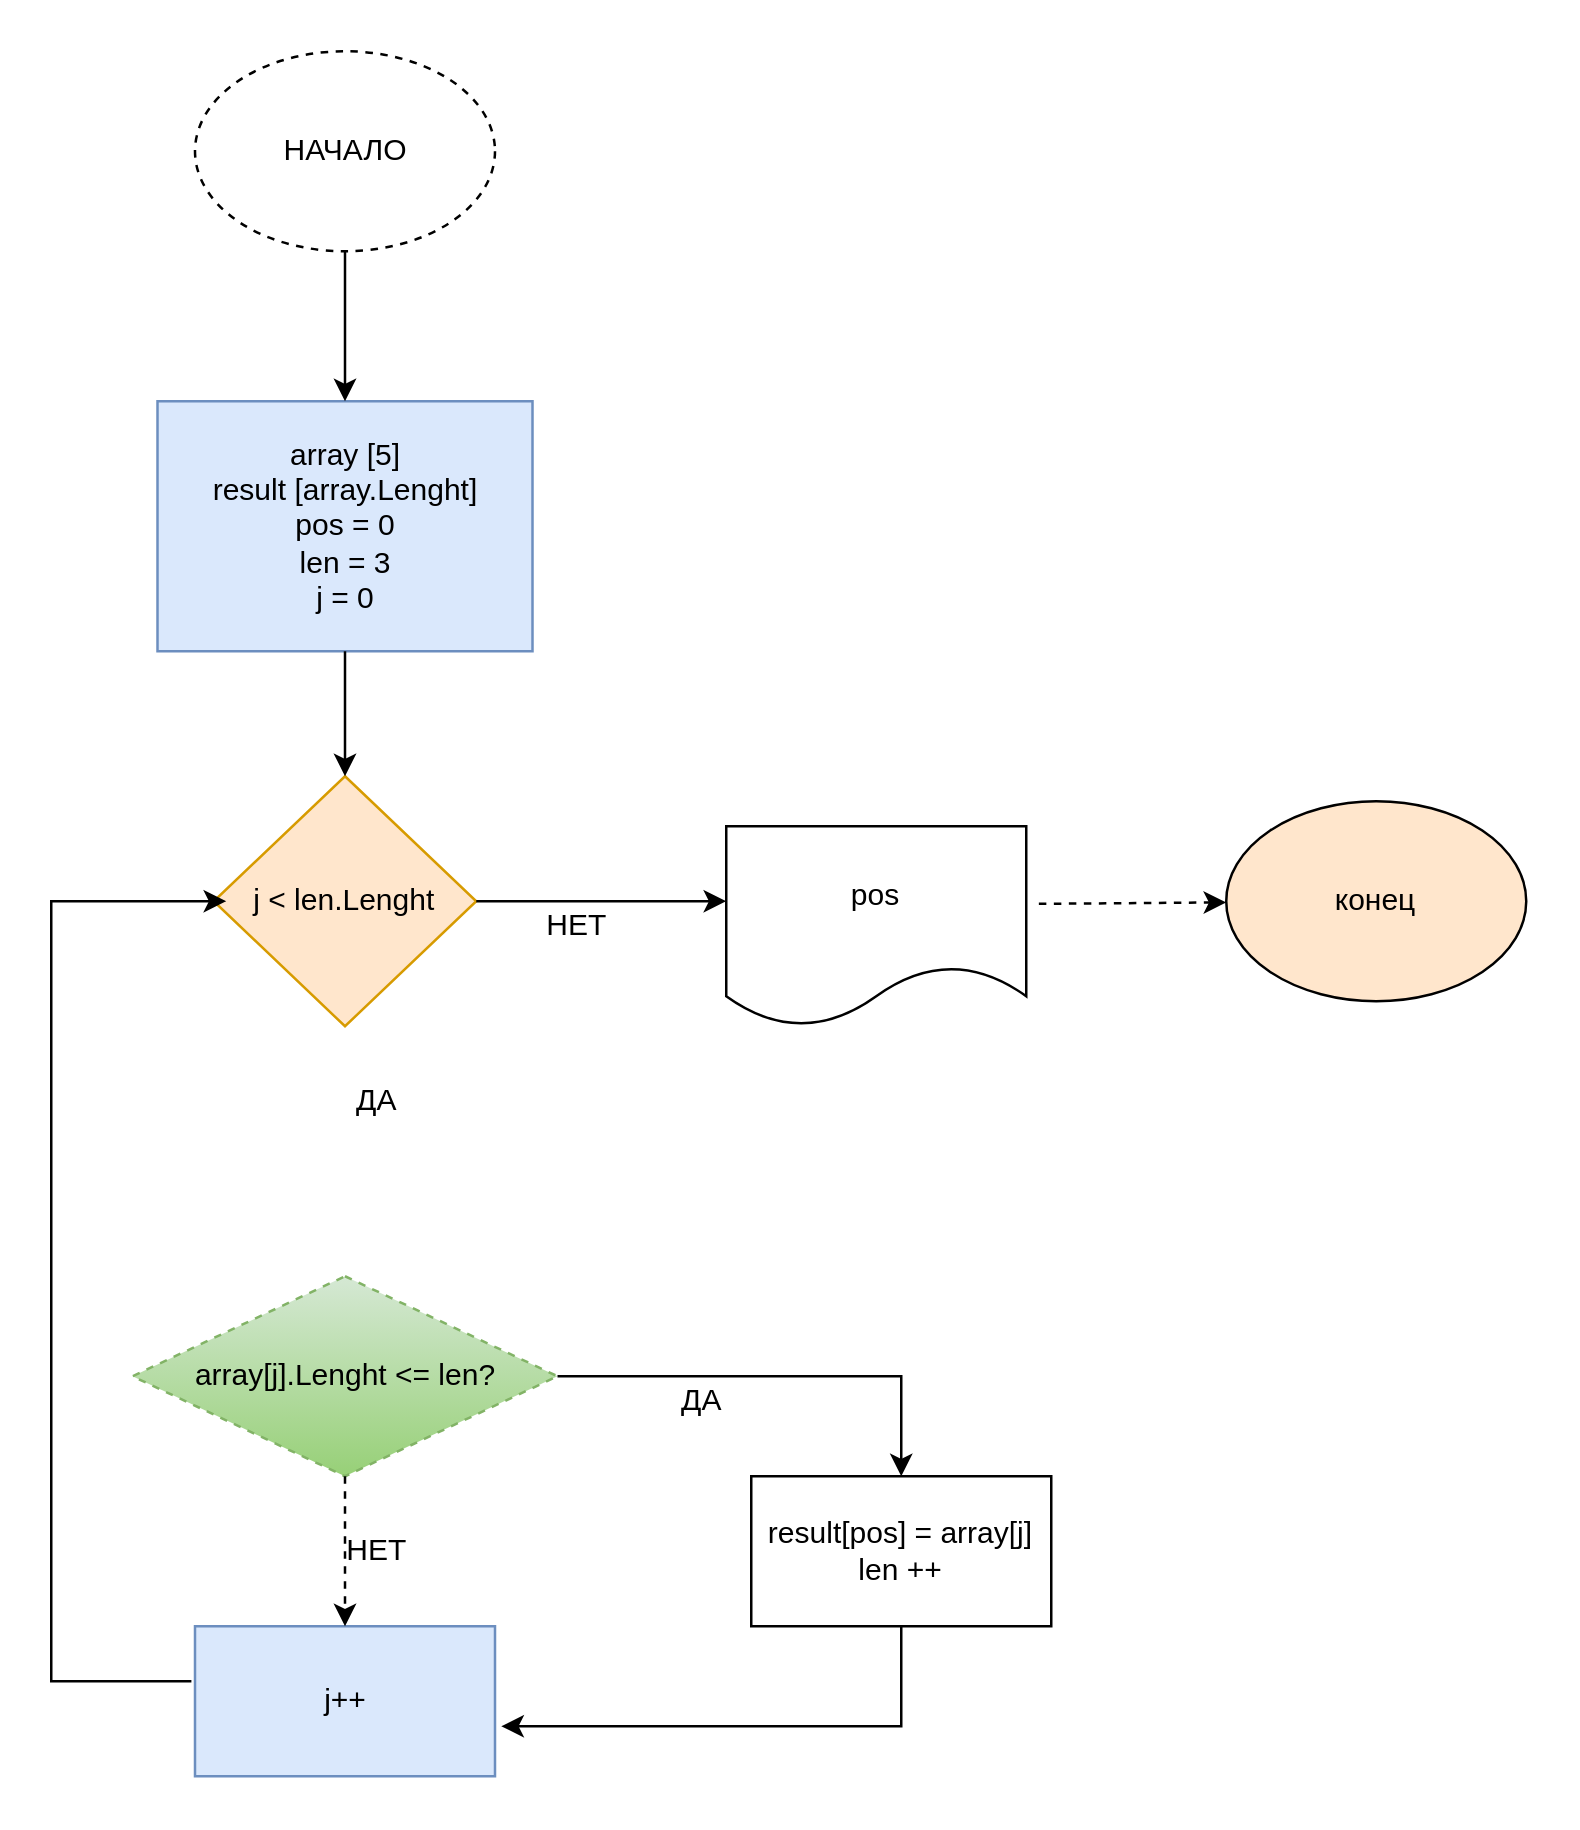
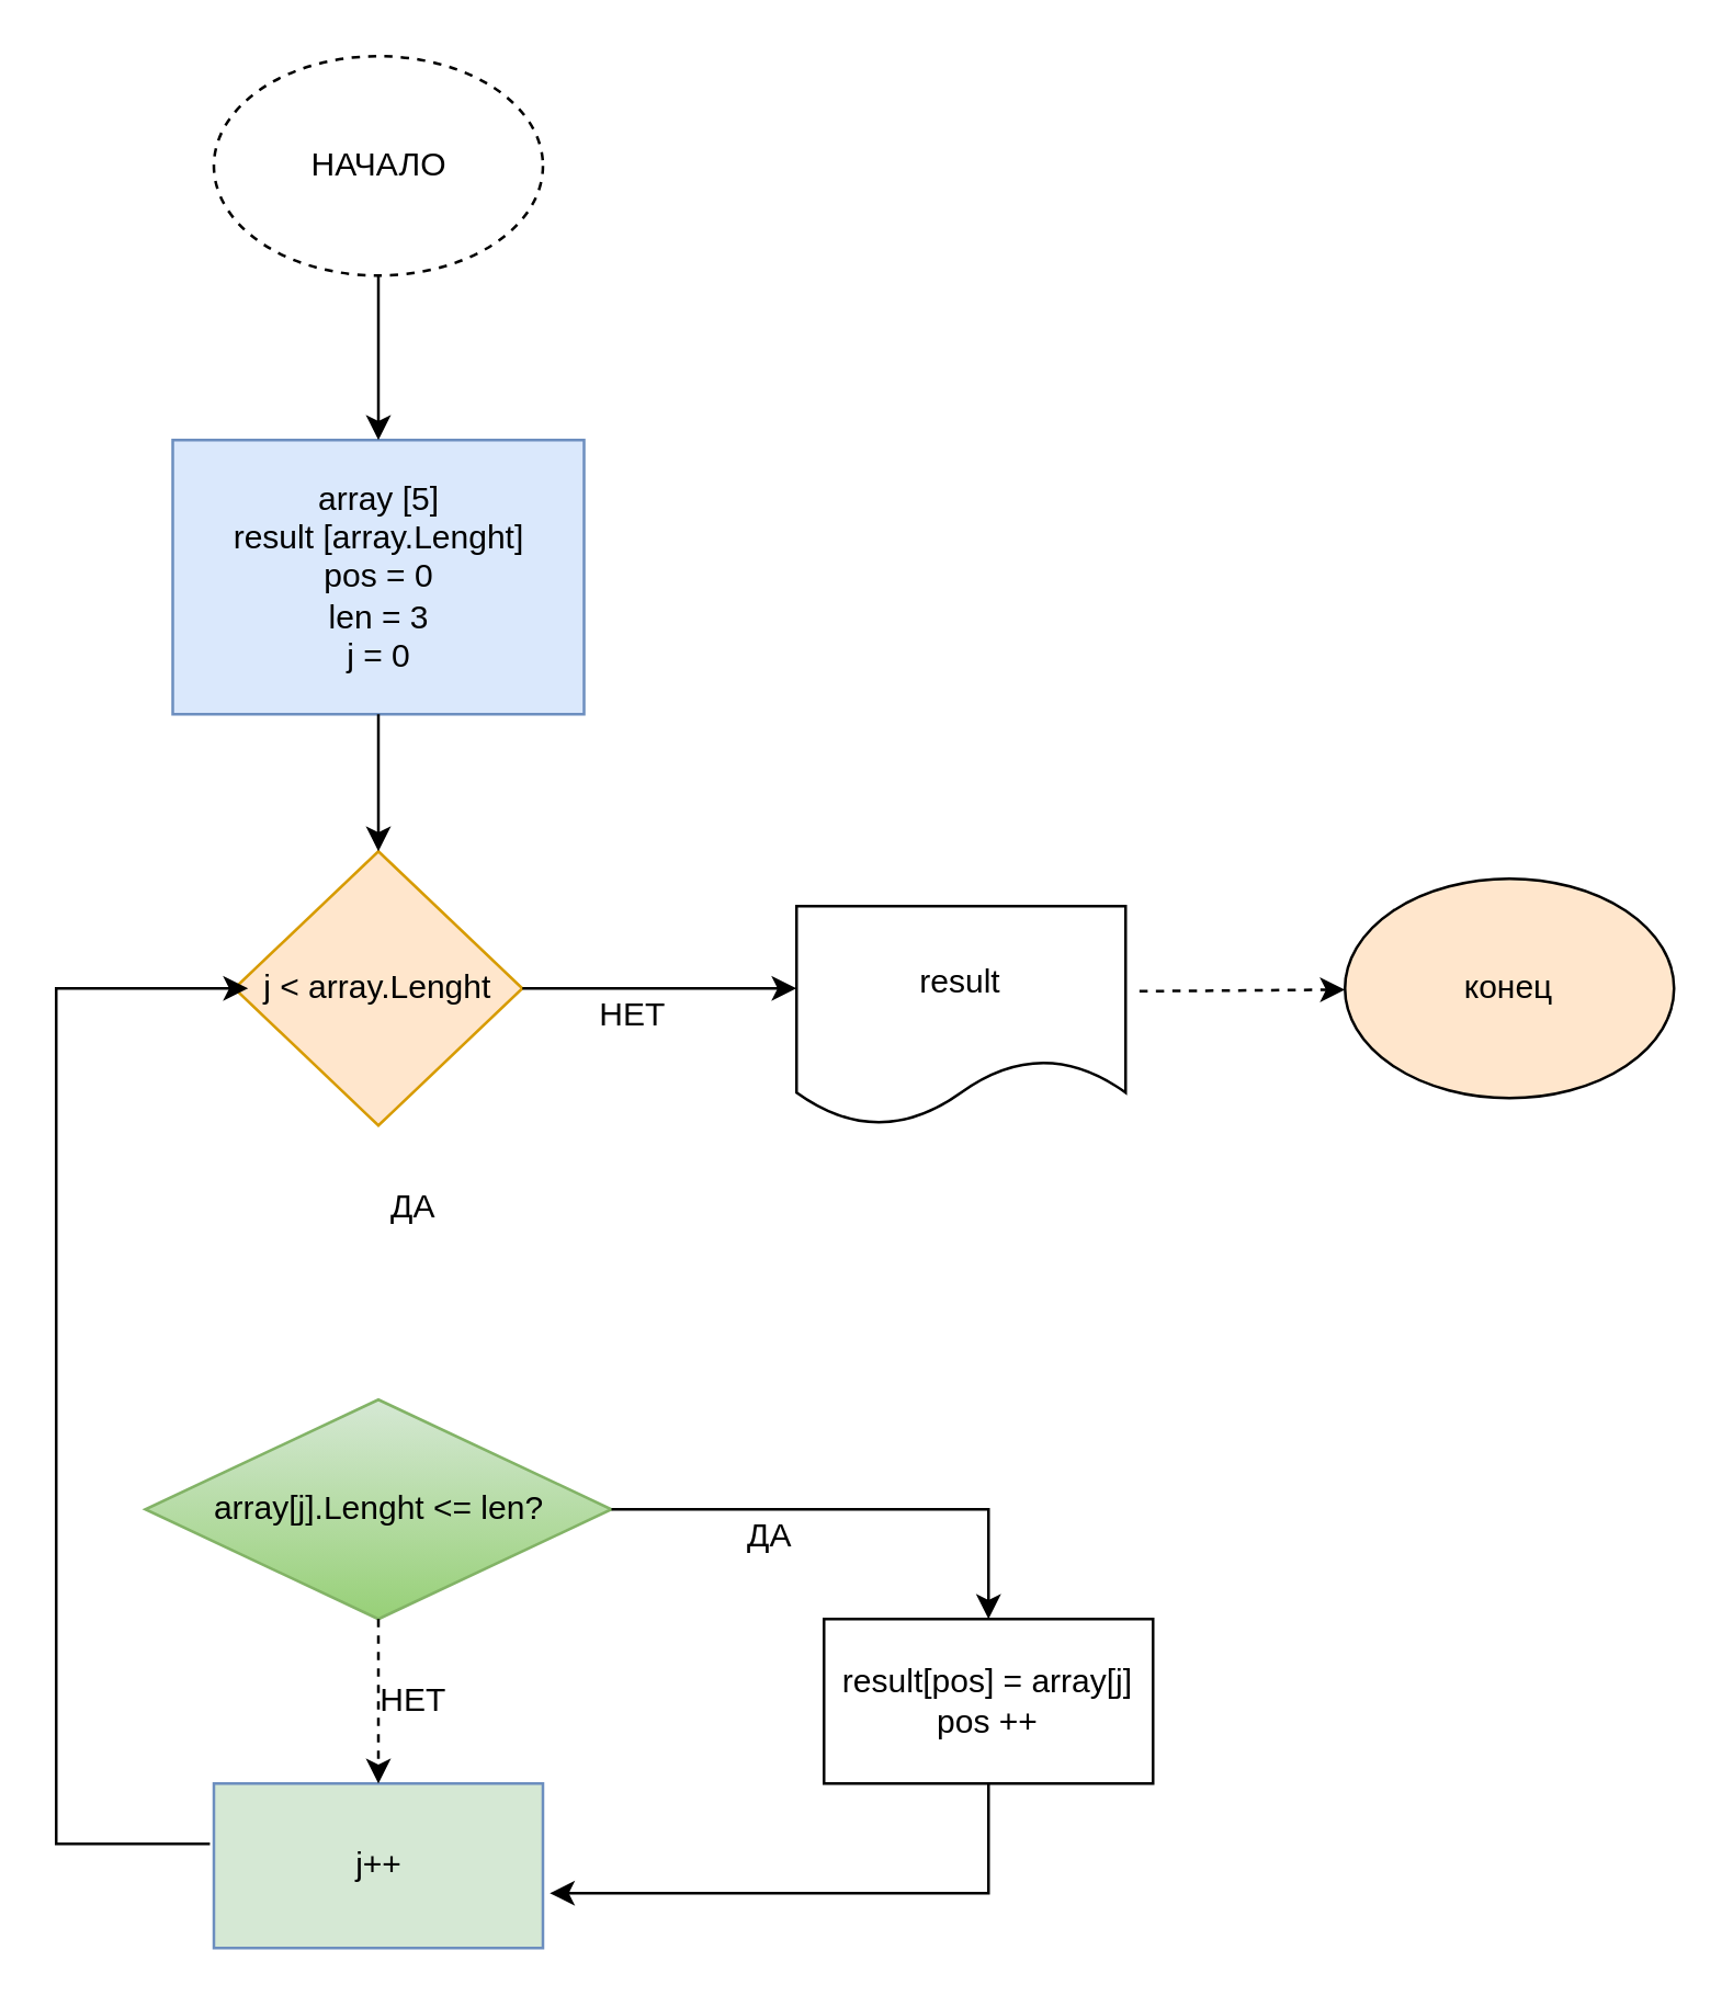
- <mxCell id="12" value="pos" style="shape=document;whiteSpace=wrap;html=1;boundedLbl=1;" vertex="1" parent="1"><mxGeometry x="290" y="330" width="120" height="80" as="geometry" /></mxCell>
+ <mxCell id="12" value="result" style="shape=document;whiteSpace=wrap;html=1;boundedLbl=1;" vertex="1" parent="1"><mxGeometry x="290" y="330" width="120" height="80" as="geometry" /></mxCell>
- <mxCell id="4" value="j &amp;lt; len.Lenght" style="rhombus;whiteSpace=wrap;html=1;fillColor=#ffe6cc;strokeColor=#d79b00;" vertex="1" parent="1"><mxGeometry x="85" y="310" width="105" height="100" as="geometry" /></mxCell>
+ <mxCell id="4" value="j &amp;lt; array.Lenght" style="rhombus;whiteSpace=wrap;html=1;fillColor=#ffe6cc;strokeColor=#d79b00;" vertex="1" parent="1"><mxGeometry x="85" y="310" width="105" height="100" as="geometry" /></mxCell>
- <mxCell id="9" value="array[j].Lenght &amp;lt;= len?" style="rhombus;whiteSpace=wrap;html=1;fillColor=#d5e8d4;strokeColor=#82b366;gradientColor=#97d077;dashed=1;" vertex="1" parent="1"><mxGeometry x="52.5" y="510" width="170" height="80" as="geometry" /></mxCell>
+ <mxCell id="9" value="array[j].Lenght &amp;lt;= len?" style="rhombus;whiteSpace=wrap;html=1;fillColor=#d5e8d4;strokeColor=#82b366;gradientColor=#97d077;" vertex="1" parent="1"><mxGeometry x="52.5" y="510" width="170" height="80" as="geometry" /></mxCell>
- <mxCell id="11" value="result[pos] = array[j]&lt;br&gt;len ++" style="rounded=0;whiteSpace=wrap;html=1;" vertex="1" parent="1"><mxGeometry x="300" y="590" width="120" height="60" as="geometry" /></mxCell>
+ <mxCell id="11" value="result[pos] = array[j]&lt;br&gt;pos ++" style="rounded=0;whiteSpace=wrap;html=1;" vertex="1" parent="1"><mxGeometry x="300" y="590" width="120" height="60" as="geometry" /></mxCell>
- <mxCell id="10" value="j++" style="rounded=0;whiteSpace=wrap;html=1;fillColor=#dae8fc;strokeColor=#6c8ebf;" vertex="1" parent="1"><mxGeometry x="77.5" y="650" width="120" height="60" as="geometry" /></mxCell>
+ <mxCell id="10" value="j++" style="rounded=0;whiteSpace=wrap;html=1;fillColor=#d5e8d4;strokeColor=#6c8ebf;" vertex="1" parent="1"><mxGeometry x="77.5" y="650" width="120" height="60" as="geometry" /></mxCell>
